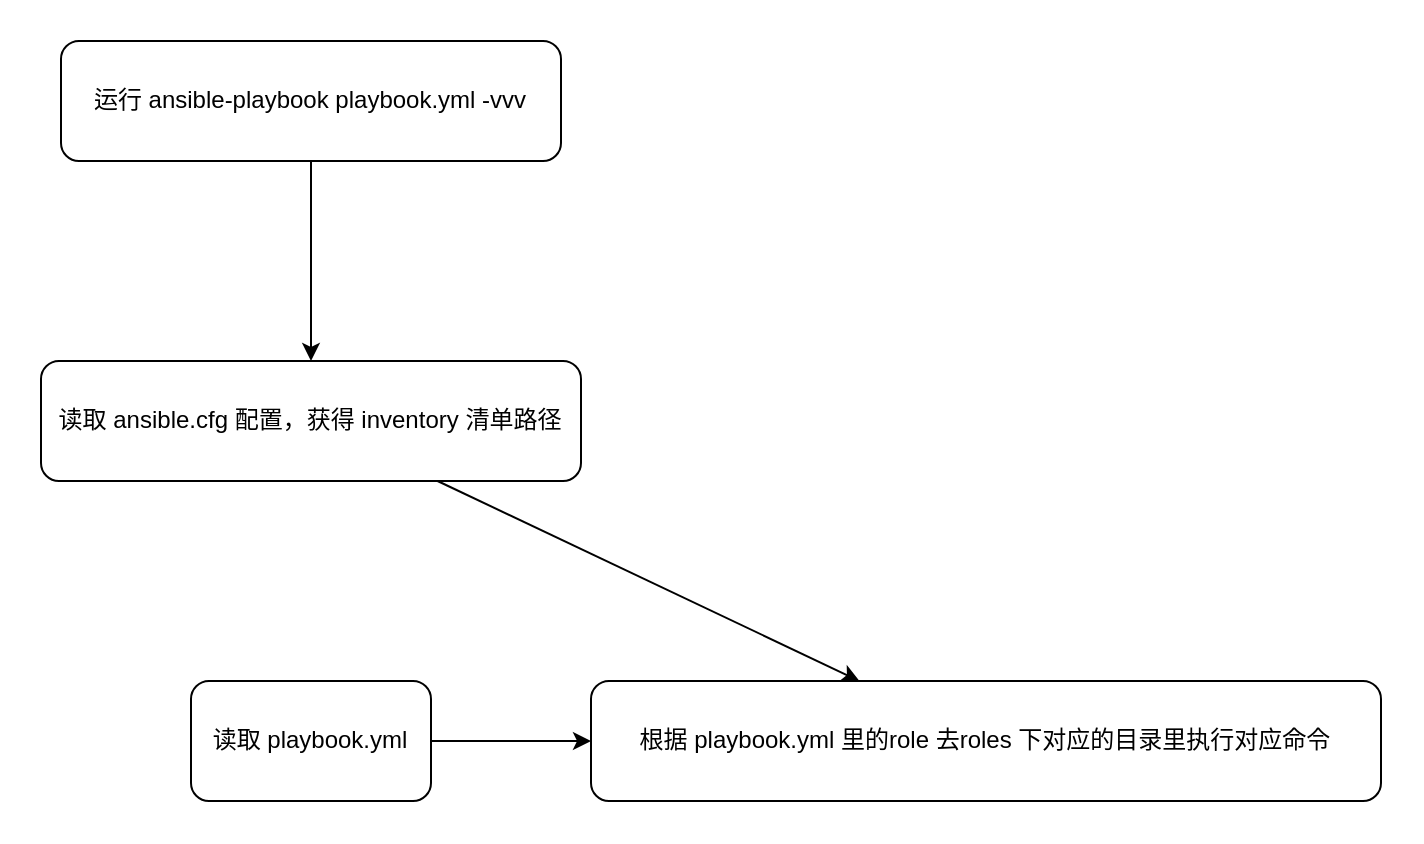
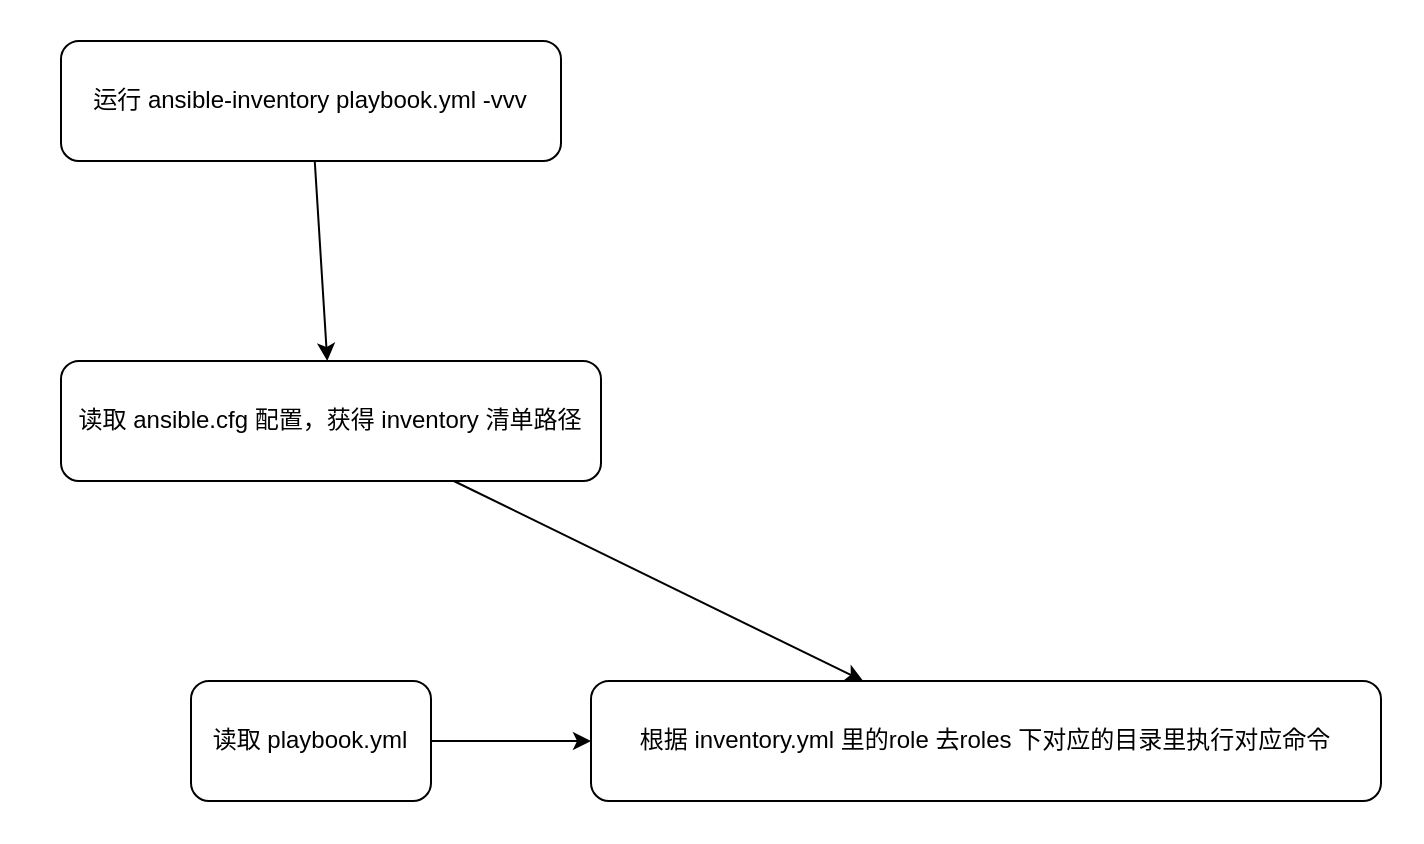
- <mxCell id="3" value="运行 ansible-playbook playbook.yml -vvv" style="rounded=1;whiteSpace=wrap;html=1;" parent="1" vertex="1"><mxGeometry x="30" y="20" width="250" height="60" as="geometry" /></mxCell>
+ <mxCell id="3" value="运行 ansible-inventory playbook.yml -vvv" style="rounded=1;whiteSpace=wrap;html=1;" parent="1" vertex="1"><mxGeometry x="30" y="20" width="250" height="60" as="geometry" /></mxCell>
- <mxCell id="5" value="读取 ansible.cfg 配置，获得 inventory 清单路径" style="rounded=1;whiteSpace=wrap;html=1;" parent="1" vertex="1"><mxGeometry x="20" y="180" width="270" height="60" as="geometry" /></mxCell>
+ <mxCell id="5" value="读取 ansible.cfg 配置，获得 inventory 清单路径" style="rounded=1;whiteSpace=wrap;html=1;" parent="1" vertex="1"><mxGeometry x="30" y="180" width="270" height="60" as="geometry" /></mxCell>
- <mxCell id="8" value="根据 playbook.yml 里的role 去roles 下对应的目录里执行对应命令" style="whiteSpace=wrap;html=1;rounded=1;" parent="1" vertex="1"><mxGeometry x="295" y="340" width="395" height="60" as="geometry" /></mxCell>
+ <mxCell id="8" value="根据 inventory.yml 里的role 去roles 下对应的目录里执行对应命令" style="whiteSpace=wrap;html=1;rounded=1;" parent="1" vertex="1"><mxGeometry x="295" y="340" width="395" height="60" as="geometry" /></mxCell>
